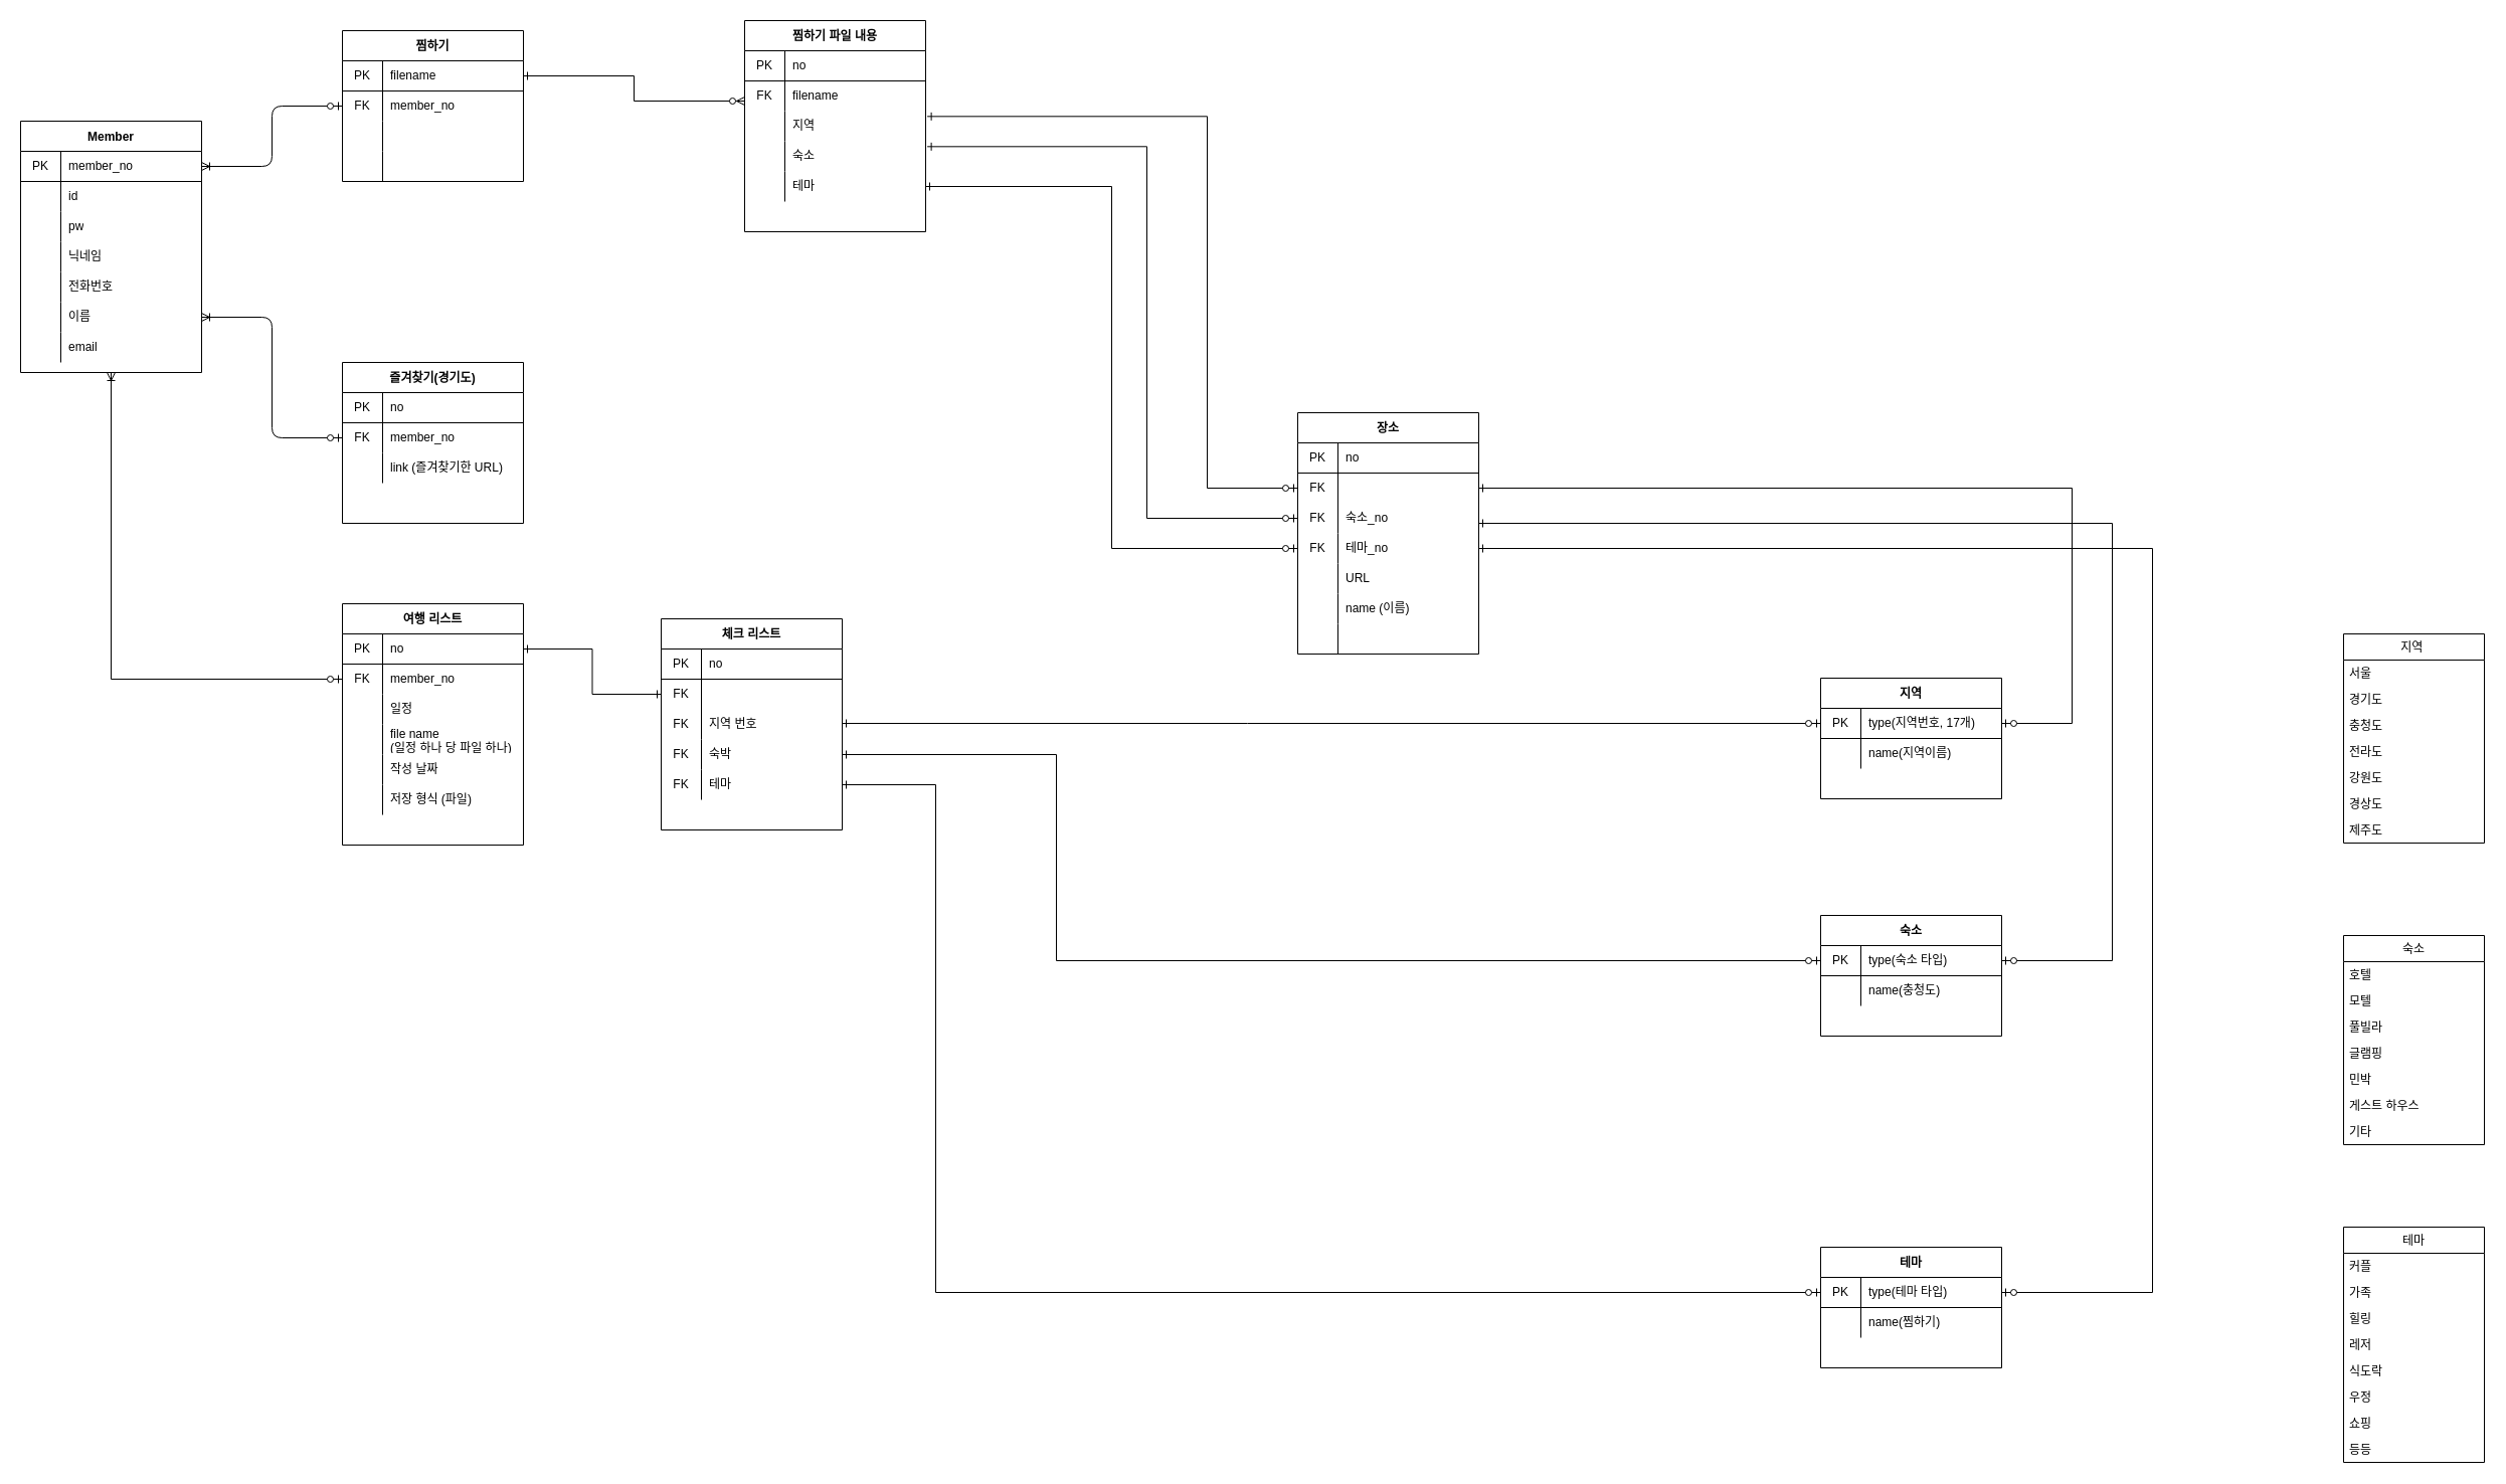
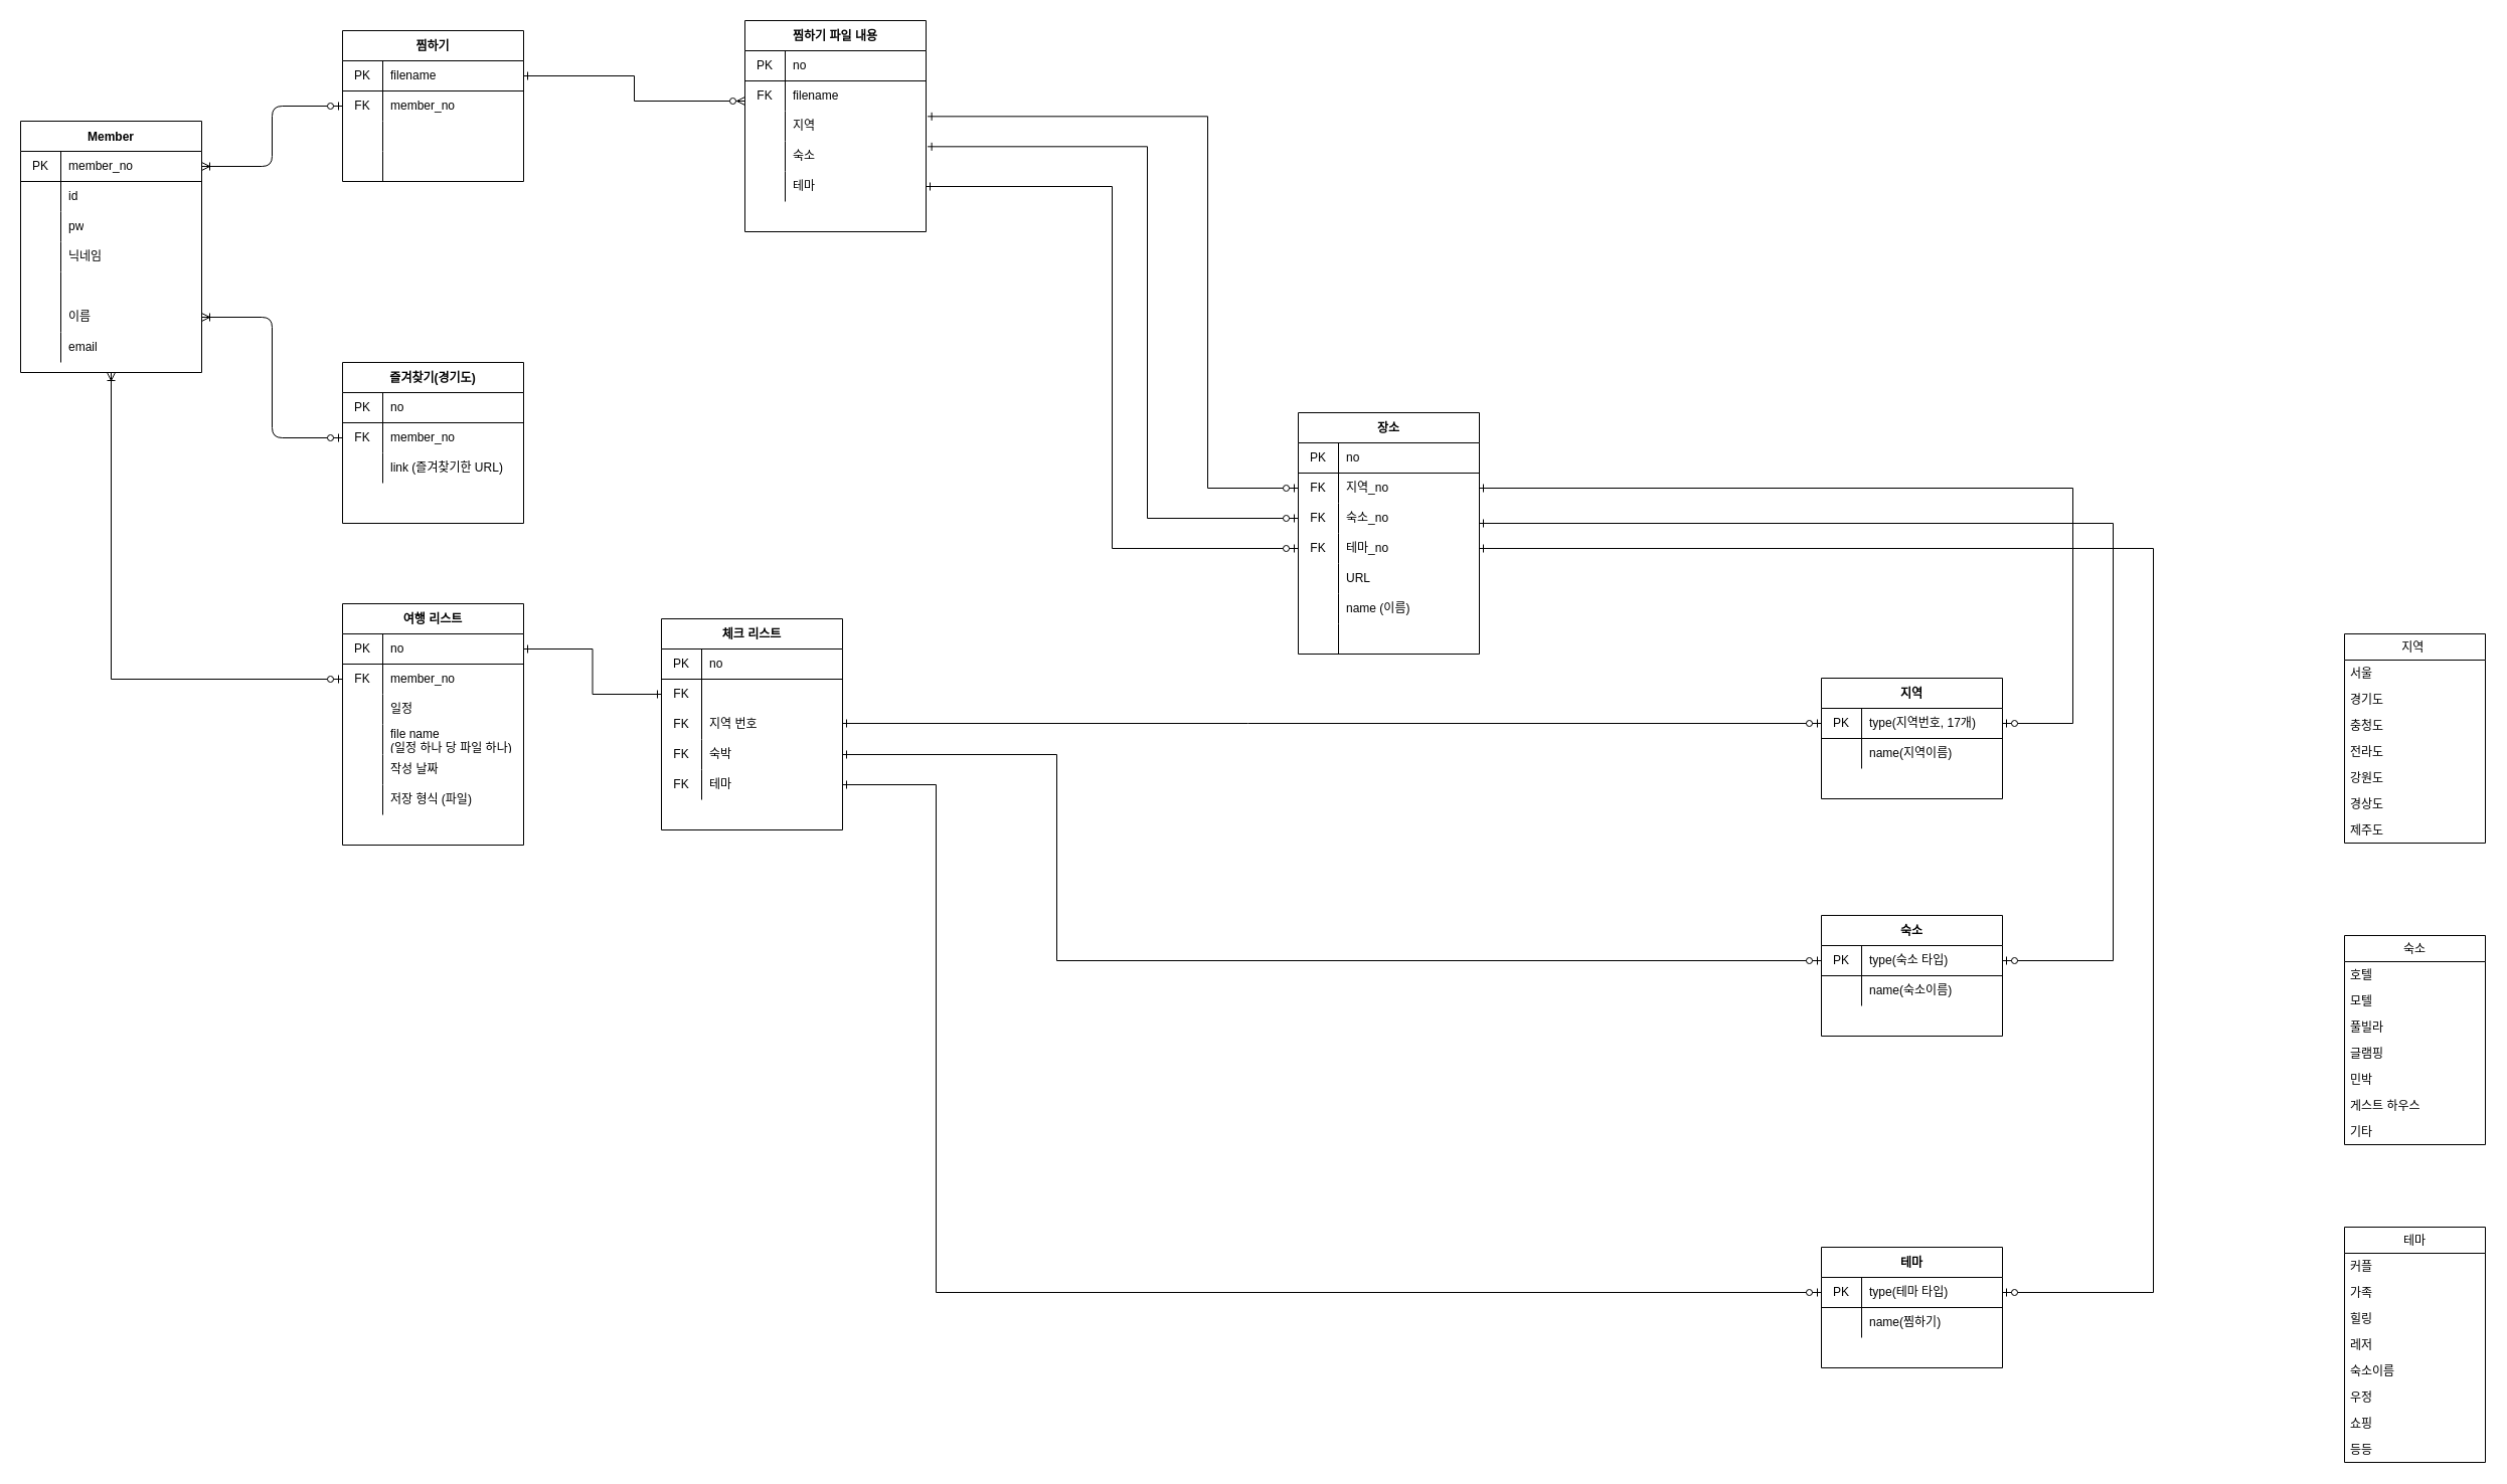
- <mxCell id="43" value="전화번호&amp;nbsp;" style="shape=partialRectangle;html=1;whiteSpace=wrap;connectable=0;fillColor=none;top=0;left=0;bottom=0;right=0;align=left;spacingLeft=6;overflow=hidden;" parent="41" vertex="1"><mxGeometry x="40" width="140" height="30" as="geometry" /></mxCell>
+ <mxCell id="149" value="지역_no" style="shape=partialRectangle;html=1;whiteSpace=wrap;connectable=0;fillColor=none;top=0;left=0;bottom=0;right=0;align=left;spacingLeft=6;overflow=hidden;" parent="147" vertex="1"><mxGeometry x="40" width="140" height="30" as="geometry" /></mxCell>
- <mxCell id="171" value="name(충청도)" style="shape=partialRectangle;html=1;whiteSpace=wrap;connectable=0;fillColor=none;top=0;left=0;bottom=0;right=0;align=left;spacingLeft=6;overflow=hidden;" parent="169" vertex="1"><mxGeometry x="40" width="140" height="30" as="geometry" /></mxCell>
+ <mxCell id="171" value="name(숙소이름)" style="shape=partialRectangle;html=1;whiteSpace=wrap;connectable=0;fillColor=none;top=0;left=0;bottom=0;right=0;align=left;spacingLeft=6;overflow=hidden;" parent="169" vertex="1"><mxGeometry x="40" width="140" height="30" as="geometry" /></mxCell>
- <mxCell id="15" value="식도락" style="text;strokeColor=none;fillColor=none;align=left;verticalAlign=top;spacingLeft=4;spacingRight=4;overflow=hidden;rotatable=0;points=[[0,0.5],[1,0.5]];portConstraint=eastwest;" parent="10" vertex="1"><mxGeometry y="130" width="140" height="26" as="geometry" /></mxCell>
+ <mxCell id="15" value="숙소이름" style="text;strokeColor=none;fillColor=none;align=left;verticalAlign=top;spacingLeft=4;spacingRight=4;overflow=hidden;rotatable=0;points=[[0,0.5],[1,0.5]];portConstraint=eastwest;" parent="10" vertex="1"><mxGeometry y="130" width="140" height="26" as="geometry" /></mxCell>
